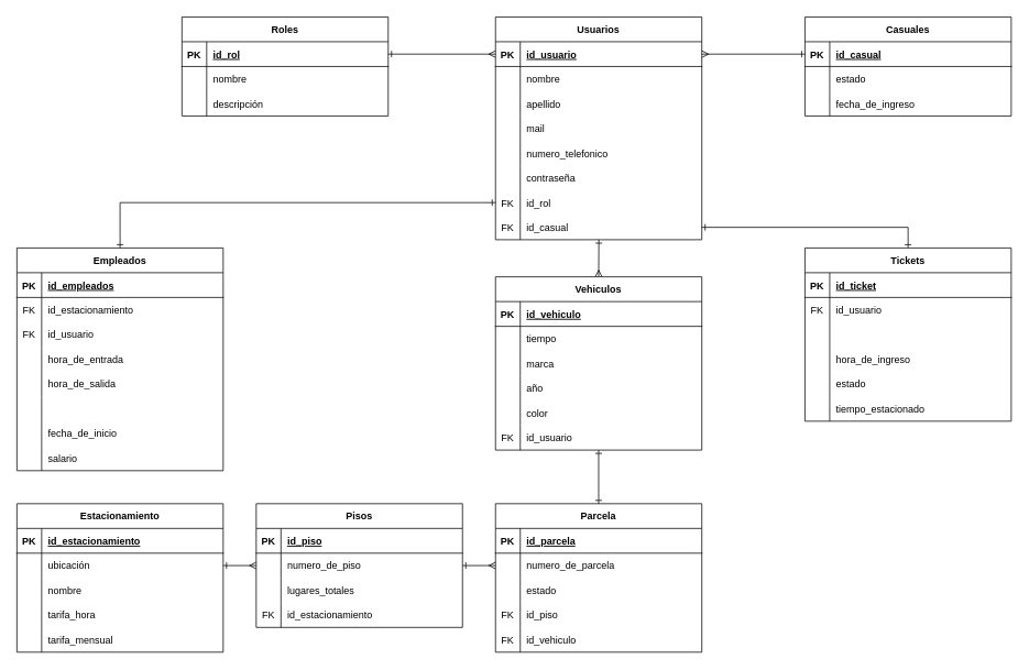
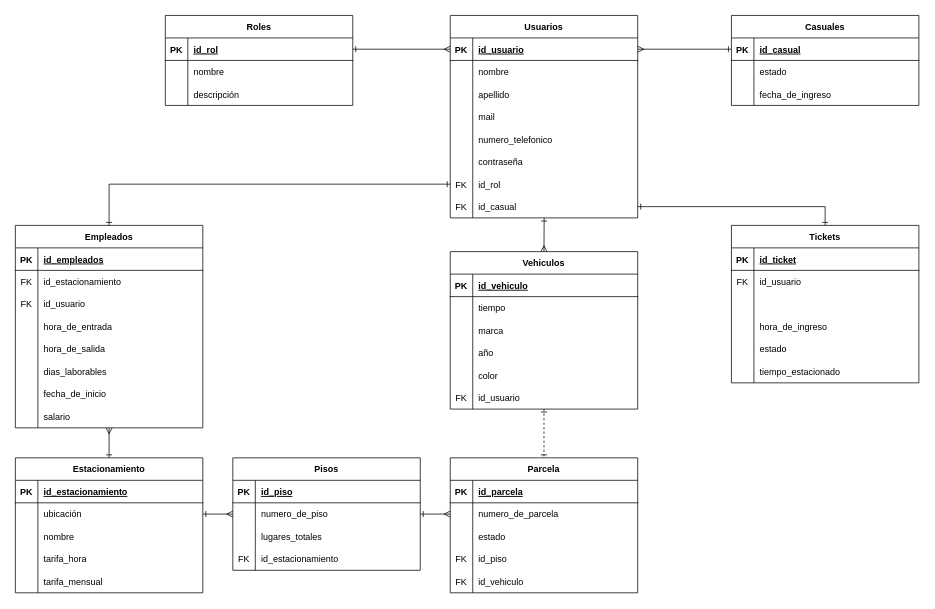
+ <mxCell id="124" value="dias_laborables" style="shape=partialRectangle;overflow=hidden;connectable=0;fillColor=none;top=0;left=0;bottom=0;right=0;align=left;spacingLeft=6;" parent="122" vertex="1"><mxGeometry x="30" width="220" height="30" as="geometry"><mxRectangle width="220" height="30" as="alternateBounds" /></mxGeometry></mxCell>
- <mxCell id="85" style="edgeStyle=orthogonalEdgeStyle;rounded=0;orthogonalLoop=1;jettySize=auto;html=1;entryX=0.5;entryY=0;entryDx=0;entryDy=0;startArrow=ERone;startFill=0;endArrow=ERone;endFill=0;" parent="1" source="86" target="69" edge="1"><mxGeometry relative="1" as="geometry" /></mxCell>
+ <mxCell id="85" style="edgeStyle=orthogonalEdgeStyle;rounded=0;orthogonalLoop=1;jettySize=auto;html=1;entryX=0.5;entryY=0;entryDx=0;entryDy=0;startArrow=ERone;startFill=0;endArrow=ERone;endFill=0;dashed=1;" parent="1" source="86" target="69" edge="1"><mxGeometry relative="1" as="geometry" /></mxCell>
+ <mxCell id="105" style="edgeStyle=orthogonalEdgeStyle;rounded=0;orthogonalLoop=1;jettySize=auto;html=1;entryX=0.5;entryY=0;entryDx=0;entryDy=0;endArrow=ERone;endFill=0;startArrow=ERmany;startFill=0;" parent="1" source="106" target="52" edge="1"><mxGeometry relative="1" as="geometry" /></mxCell>
